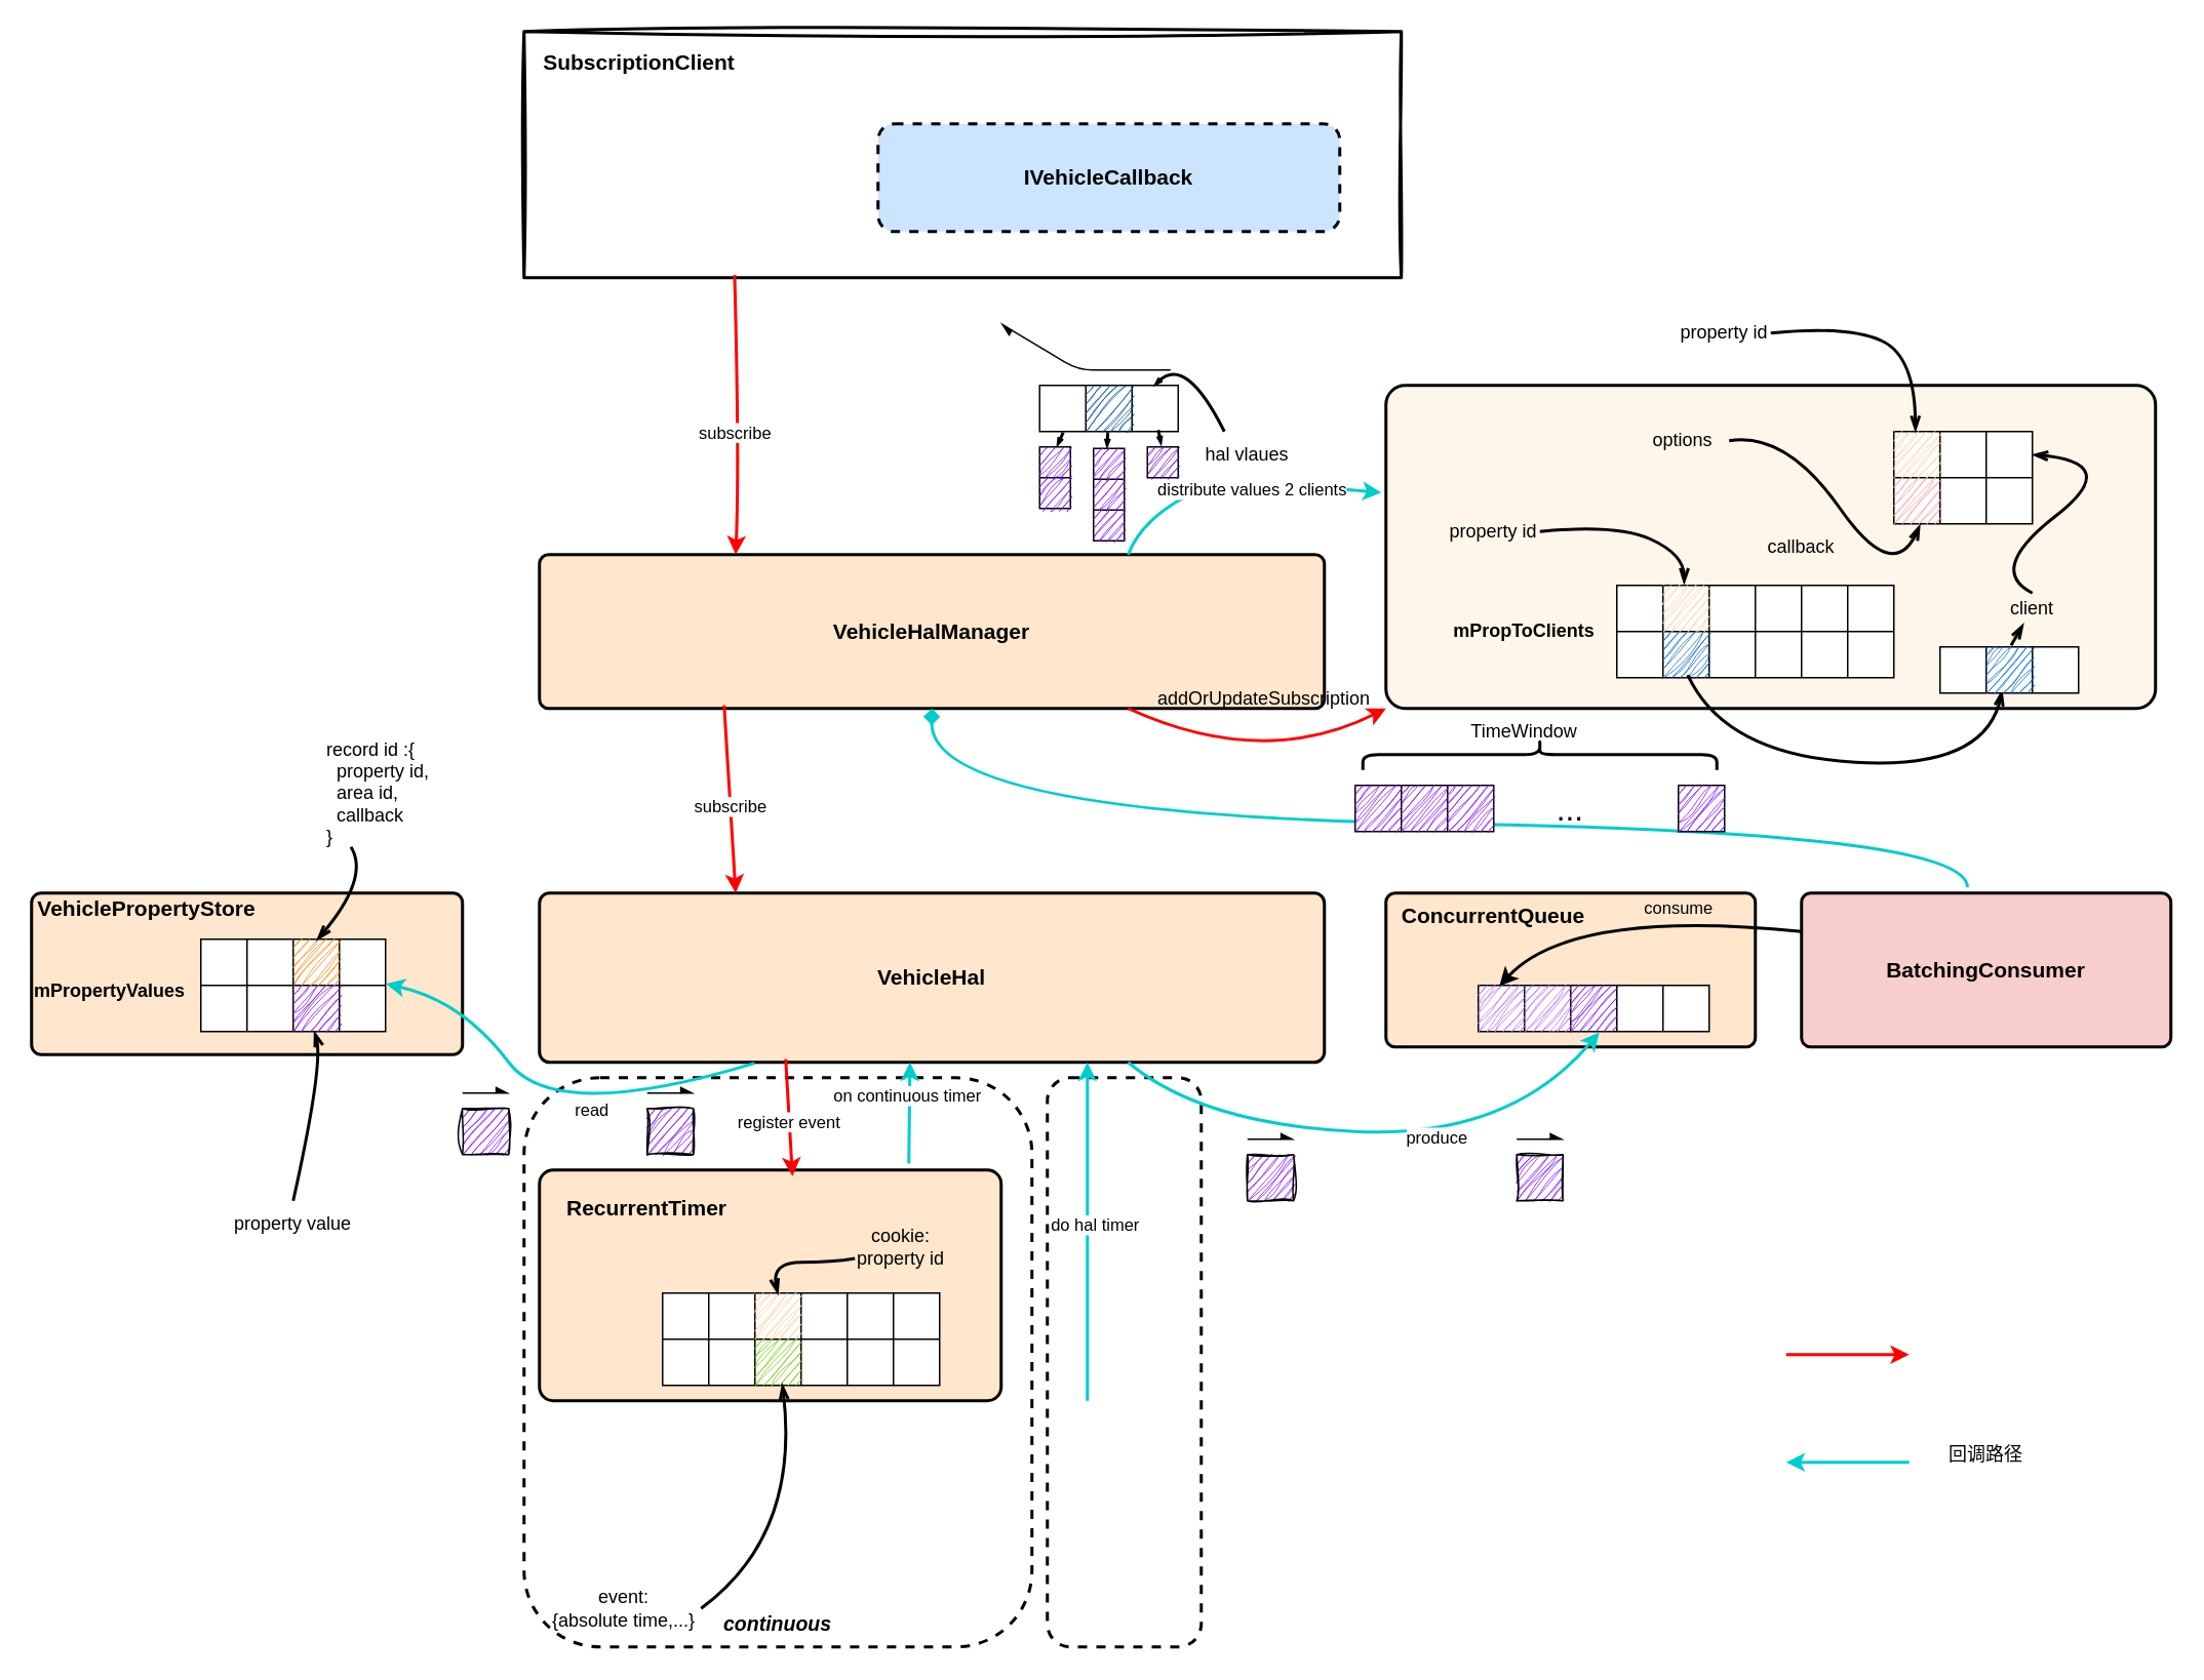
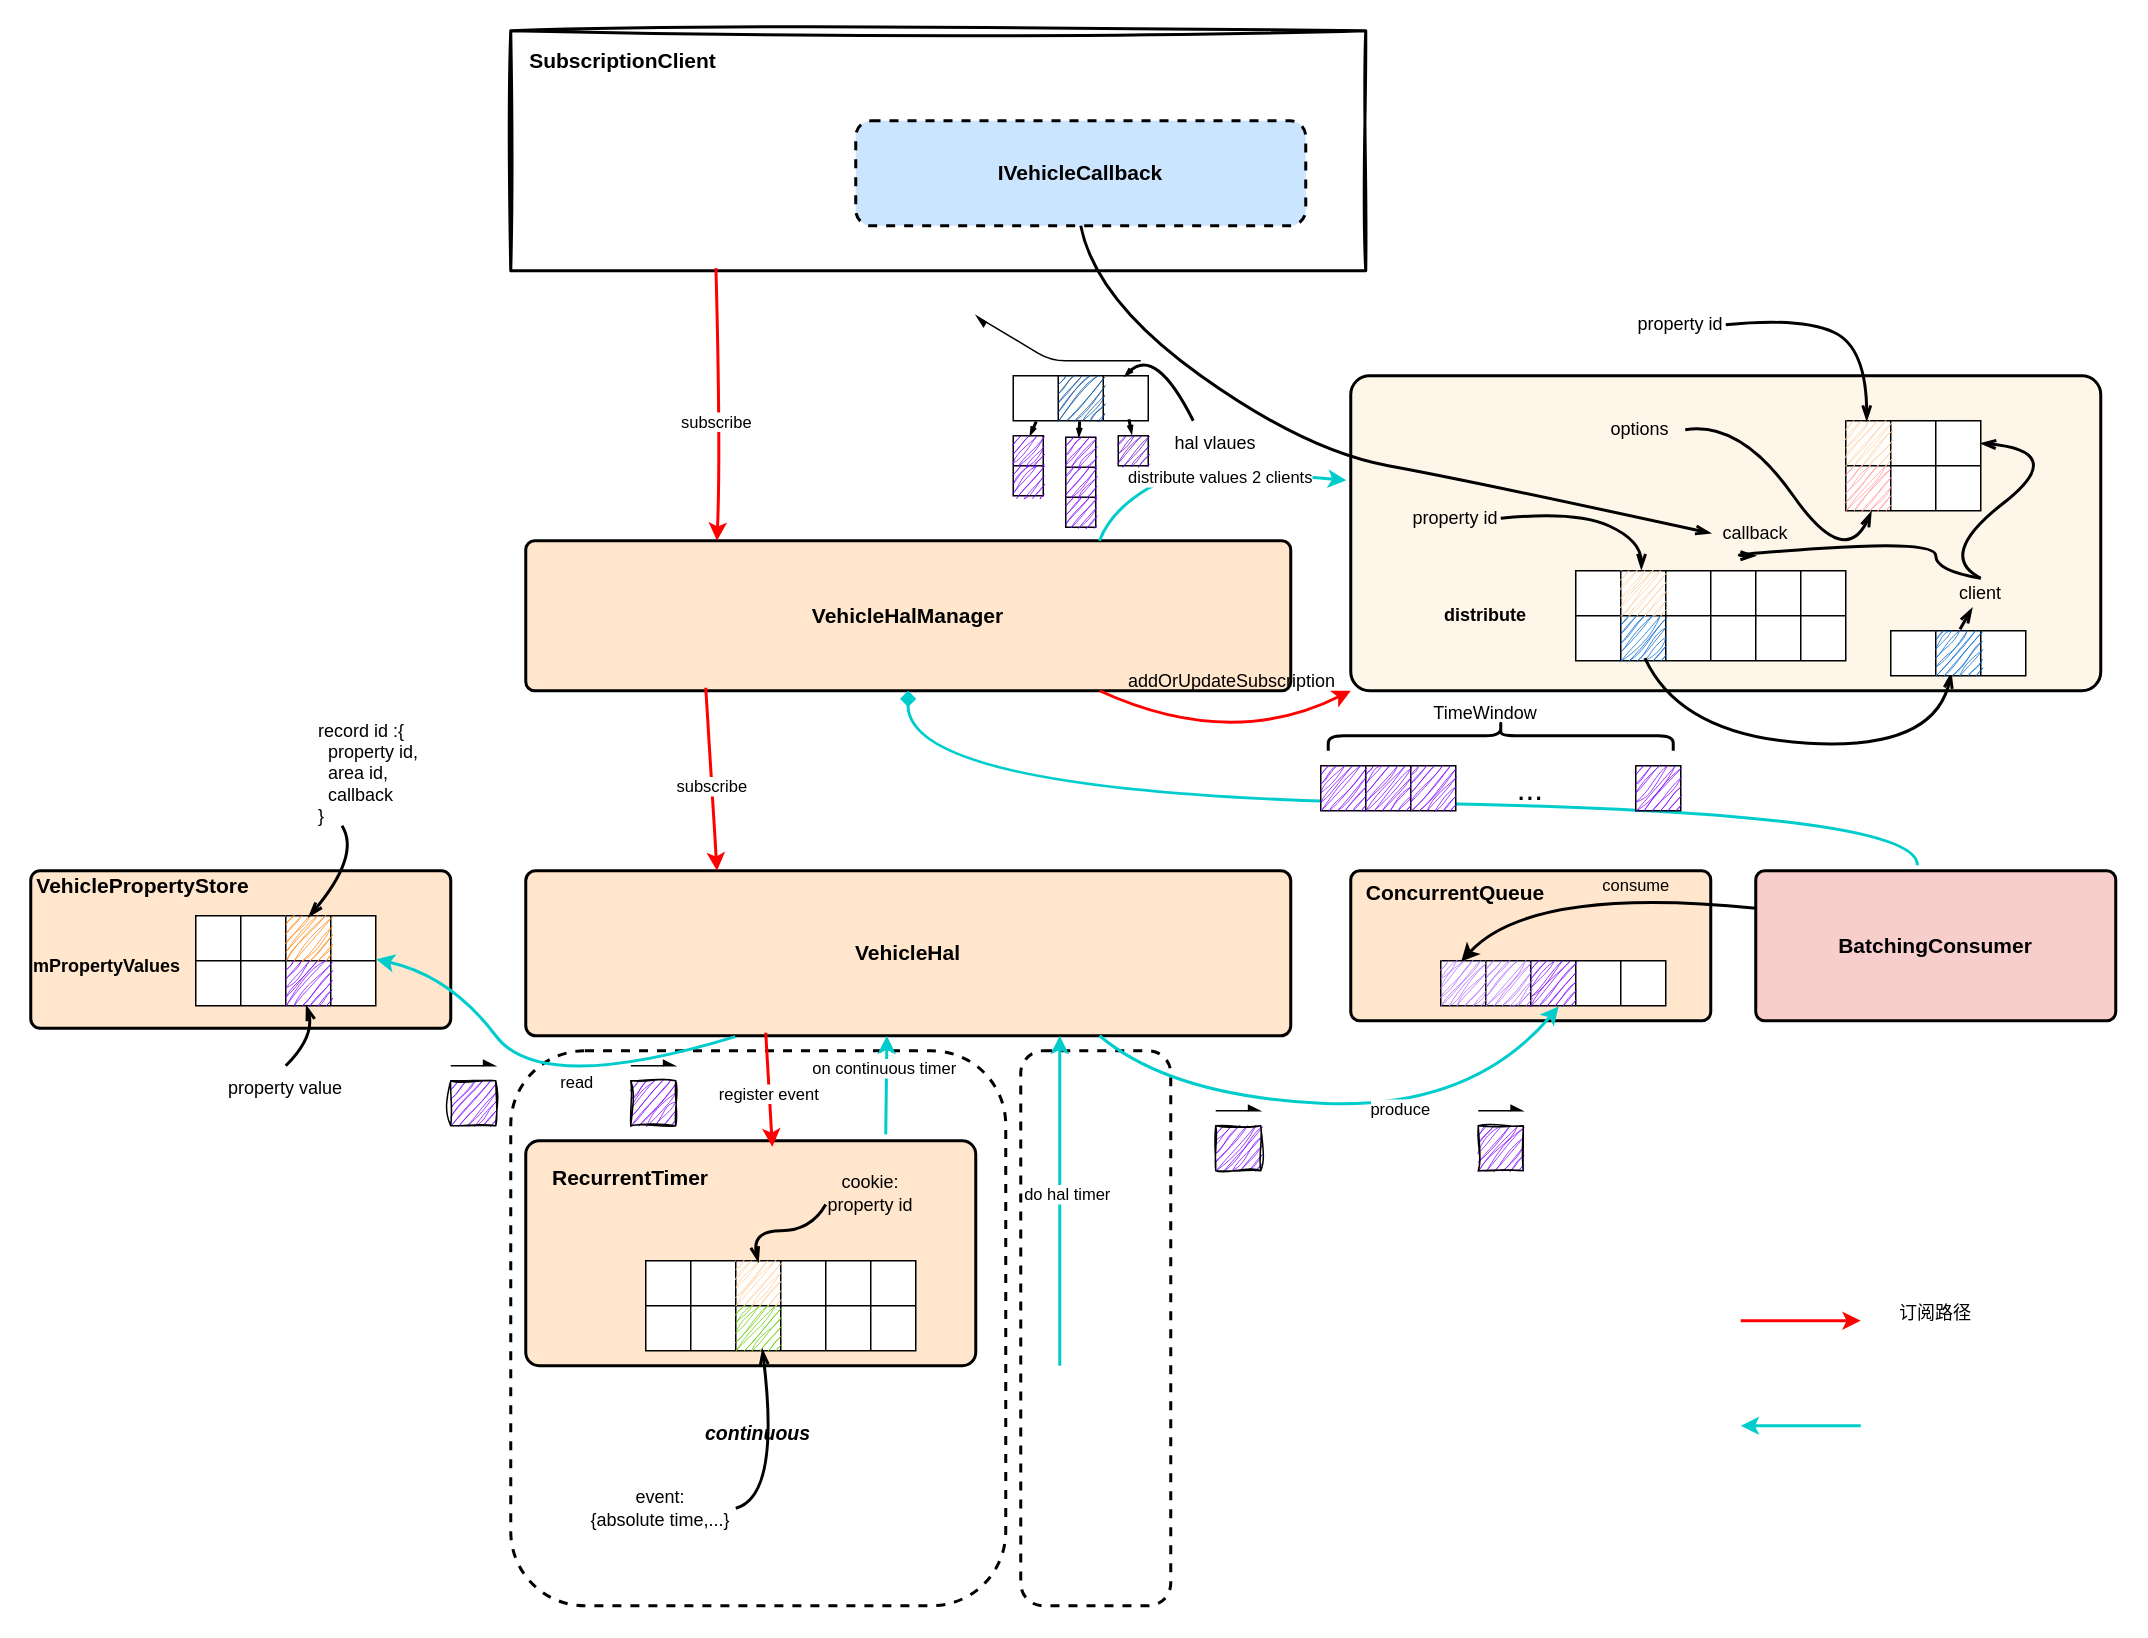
+ <mxCell id="115" value="" style="curved=1;endArrow=openThin;html=1;exitX=0.5;exitY=1;exitDx=0;exitDy=0;endFill=0;entryX=0;entryY=0.5;entryDx=0;entryDy=0;strokeWidth=2;" parent="1" source="114" target="90" edge="1"><mxGeometry width="50" height="50" relative="1" as="geometry"><mxPoint x="1160" y="226" as="sourcePoint" /><mxPoint x="1254" as="targetPoint" y="290" /><Array as="points"><mxPoint x="730" y="200" /><mxPoint x="870" y="300" /><mxPoint x="980" y="320" /></Array></mxGeometry></mxCell>
+ <mxCell id="91" value="" style="curved=1;endArrow=openThin;html=1;exitX=0.5;exitY=0;exitDx=0;exitDy=0;entryX=0.5;entryY=1;entryDx=0;entryDy=0;endFill=0;strokeWidth=2;" parent="1" source="88" target="90" edge="1"><mxGeometry width="50" height="50" relative="1" as="geometry"><mxPoint x="1200" y="478" as="sourcePoint" /><mxPoint x="1394" y="470" as="targetPoint" /><Array as="points"><mxPoint x="1290" y="380" /><mxPoint x="1290" y="360" /><mxPoint x="1140" y="370" /></Array></mxGeometry></mxCell>
- <mxCell id="138" value="mPropToClients" style="text;html=1;align=center;verticalAlign=middle;whiteSpace=wrap;rounded=0;fontStyle=1" parent="1" vertex="1"><mxGeometry x="930" y="395" width="120" height="30" as="geometry" /></mxCell>
+ <mxCell id="138" value="distribute" style="text;html=1;align=center;verticalAlign=middle;whiteSpace=wrap;rounded=0;fontStyle=1" parent="1" vertex="1"><mxGeometry x="930" y="395" width="120" height="30" as="geometry" /></mxCell>
- <mxCell id="128" value="property value" style="text;html=1;align=center;verticalAlign=middle;whiteSpace=wrap;rounded=0;" parent="1" vertex="1"><mxGeometry x="145" y="780" width="90" height="30" as="geometry" /></mxCell>
+ <mxCell id="128" value="property value" style="text;html=1;align=center;verticalAlign=middle;whiteSpace=wrap;rounded=0;" parent="1" vertex="1"><mxGeometry x="145" y="710" width="90" height="30" as="geometry" /></mxCell>
- <mxCell id="29" value="cookie: property id" style="text;html=1;align=center;verticalAlign=middle;whiteSpace=wrap;rounded=0;" parent="1" vertex="1"><mxGeometry x="555" y="795" width="60" height="30" as="geometry" /></mxCell>
+ <mxCell id="29" value="cookie: property id" style="text;html=1;align=center;verticalAlign=middle;whiteSpace=wrap;rounded=0;" parent="1" vertex="1"><mxGeometry x="550" y="780" width="60" height="30" as="geometry" /></mxCell>
+ <mxCell id="171" value="订阅路径" style="text;html=1;align=center;verticalAlign=middle;whiteSpace=wrap;rounded=0;fontFamily=Comic Sans MS;" vertex="1" parent="1"><mxGeometry x="1260" y="860" width="60" height="30" as="geometry" /></mxCell>
- <mxCell id="172" value="回调路径" style="text;html=1;align=center;verticalAlign=middle;whiteSpace=wrap;rounded=0;fontFamily=Comic Sans MS;" vertex="1" parent="1"><mxGeometry x="1260" y="930" width="60" height="30" as="geometry" /></mxCell>
- <mxCell id="31" value="event:&lt;div&gt;{absolute time,...}&lt;/div&gt;" style="text;html=1;align=center;verticalAlign=middle;whiteSpace=wrap;rounded=0;" parent="1" vertex="1"><mxGeometry x="355" y="1030" width="100" height="30" as="geometry" /></mxCell>
+ <mxCell id="31" value="event:&lt;div&gt;{absolute time,...}&lt;/div&gt;" style="text;html=1;align=center;verticalAlign=middle;whiteSpace=wrap;rounded=0;" parent="1" vertex="1"><mxGeometry x="390" y="990" width="100" height="30" as="geometry" /></mxCell>
- <mxCell id="166" value="continuous" style="text;html=1;align=center;verticalAlign=middle;whiteSpace=wrap;rounded=0;fontStyle=3;fontSize=13;" parent="1" vertex="1"><mxGeometry x="475" y="1040" width="60" height="30" as="geometry" /></mxCell>
+ <mxCell id="166" value="continuous" style="text;html=1;align=center;verticalAlign=middle;whiteSpace=wrap;rounded=0;fontStyle=3;fontSize=13;" parent="1" vertex="1"><mxGeometry x="475" y="940" width="60" height="30" as="geometry" /></mxCell>
